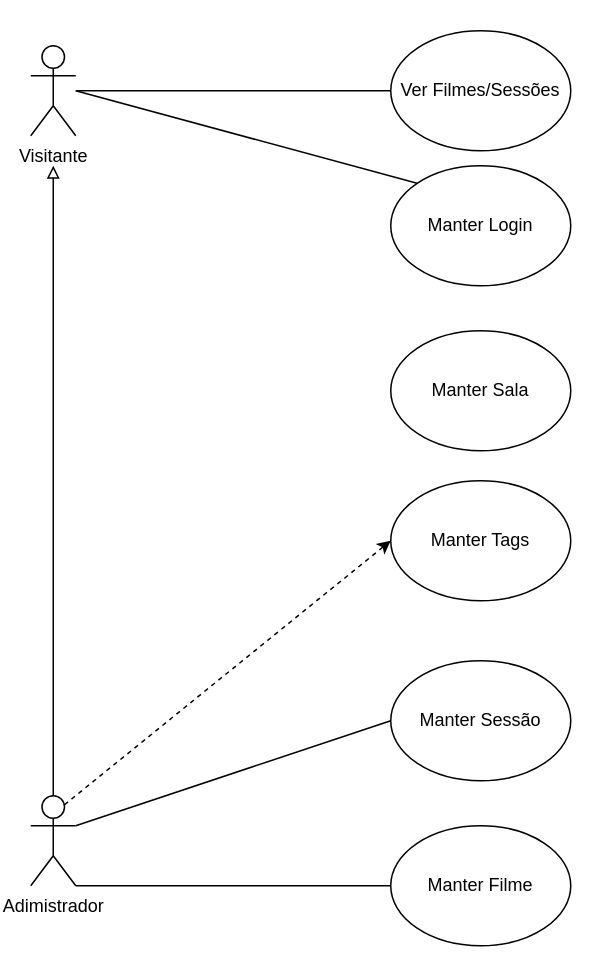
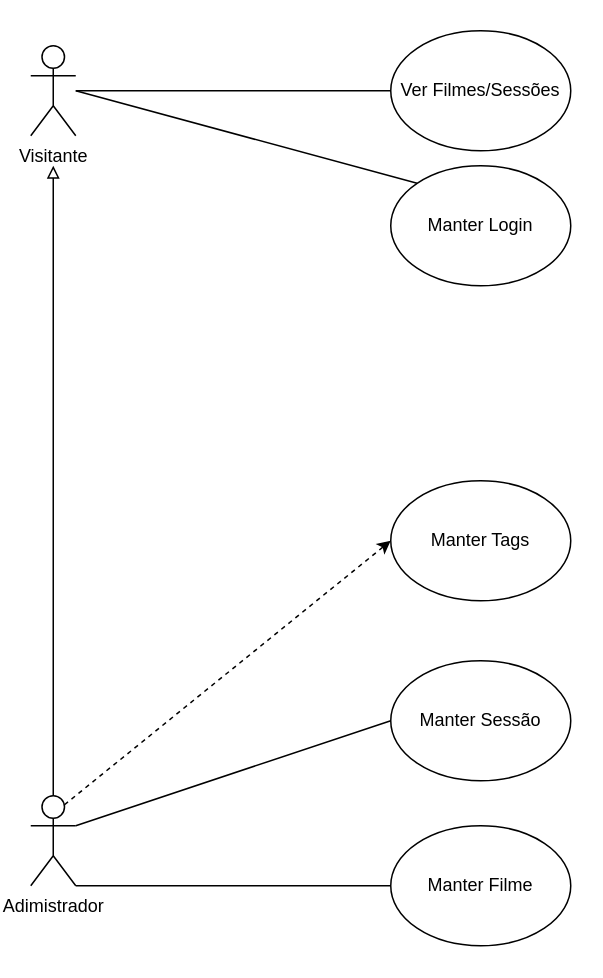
- <mxCell id="11" value="Manter Sala" style="ellipse;whiteSpace=wrap;html=1;" parent="1" vertex="1"><mxGeometry x="260" y="220" width="120" height="80" as="geometry" /></mxCell>
